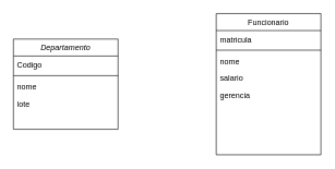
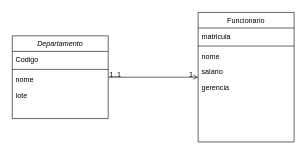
+ <mxCell id="2" value="" style="endArrow=open;shadow=0;strokeWidth=1;strokeColor=#000000;rounded=0;endFill=1;edgeStyle=elbowEdgeStyle;elbow=vertical;" parent="1" source="5" target="10" edge="1"><mxGeometry x="0.5" y="41" relative="1" as="geometry"><mxPoint x="200" y="92" as="sourcePoint" /><mxPoint x="360" y="92" as="targetPoint" /><mxPoint x="-40" y="32" as="offset" /></mxGeometry></mxCell>
+ <mxCell id="3" value="1..1" style="resizable=0;align=left;verticalAlign=bottom;labelBackgroundColor=none;fontSize=12;" parent="2" connectable="0" vertex="1"><mxGeometry x="-1" relative="1" as="geometry"><mxPoint y="4" as="offset" /></mxGeometry></mxCell>
+ <mxCell id="4" value="1" style="resizable=0;align=right;verticalAlign=bottom;labelBackgroundColor=none;fontSize=12;" parent="2" connectable="0" vertex="1"><mxGeometry x="1" relative="1" as="geometry"><mxPoint x="-7" y="4" as="offset" /></mxGeometry></mxCell>
